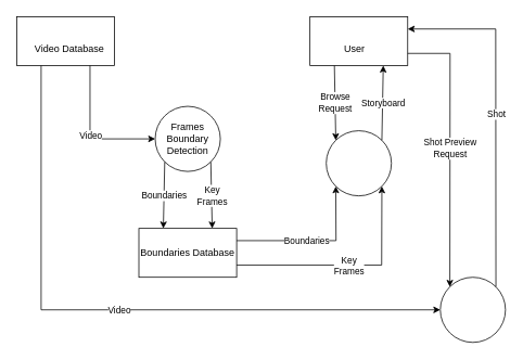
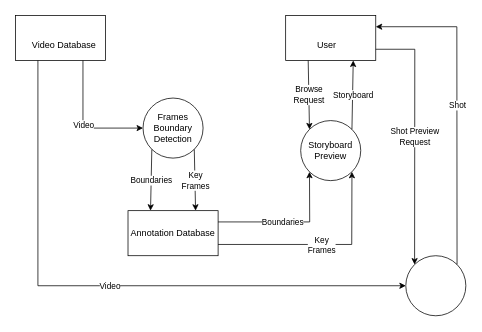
+ <mxCell id="12" value="Storyboard Preview" style="text;html=1;strokeColor=none;fillColor=none;align=center;verticalAlign=middle;whiteSpace=wrap;rounded=0;" vertex="1" parent="1"><mxGeometry x="410" y="170" width="60" height="60" as="geometry" /></mxCell>
- <mxCell id="11" value="Boundaries Database" style="text;html=1;strokeColor=none;fillColor=none;align=center;verticalAlign=middle;whiteSpace=wrap;rounded=0;" vertex="1" parent="1"><mxGeometry x="170" y="280" width="120" height="60" as="geometry" /></mxCell>
+ <mxCell id="11" value="Annotation Database" style="text;html=1;strokeColor=none;fillColor=none;align=center;verticalAlign=middle;whiteSpace=wrap;rounded=0;" vertex="1" parent="1"><mxGeometry x="170" y="280" width="120" height="60" as="geometry" /></mxCell>
